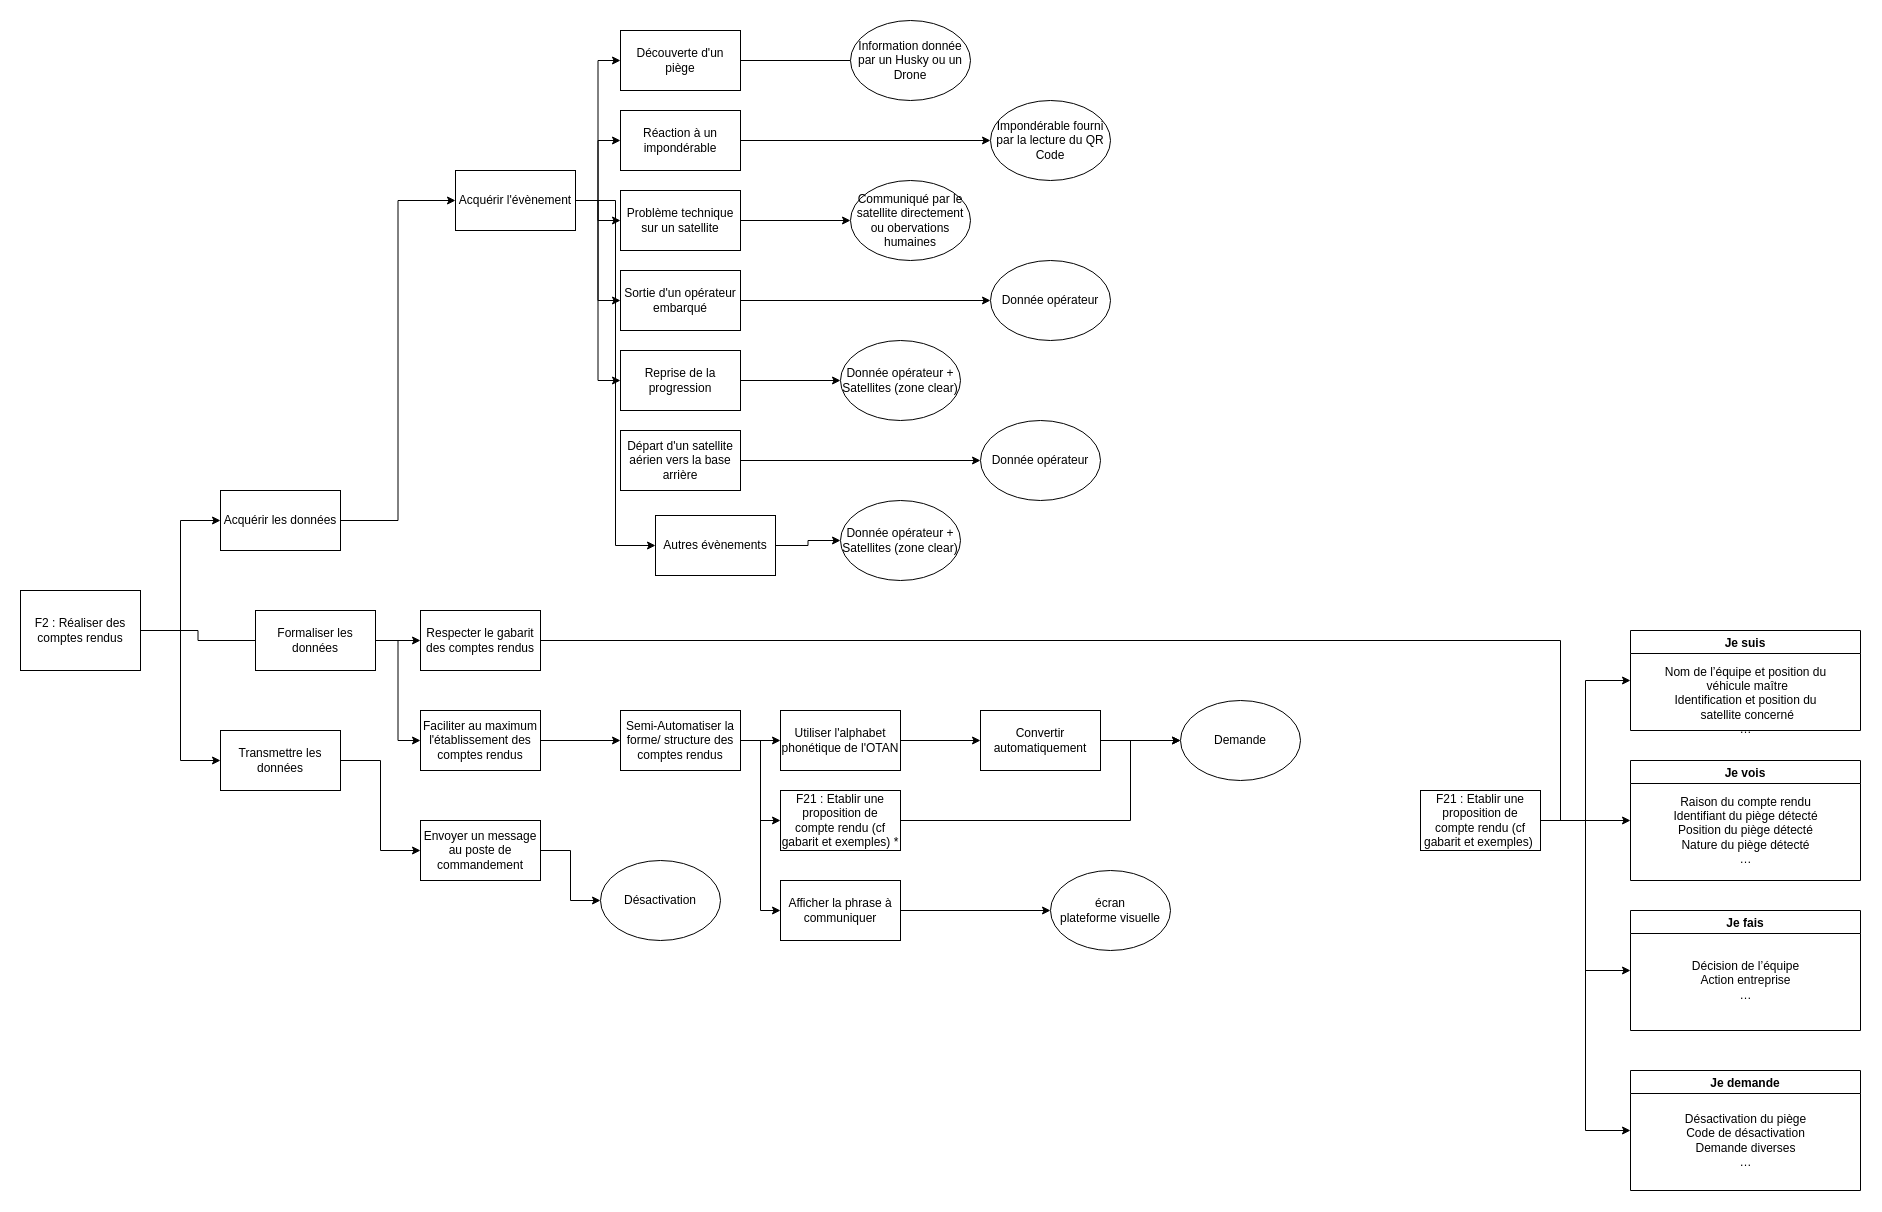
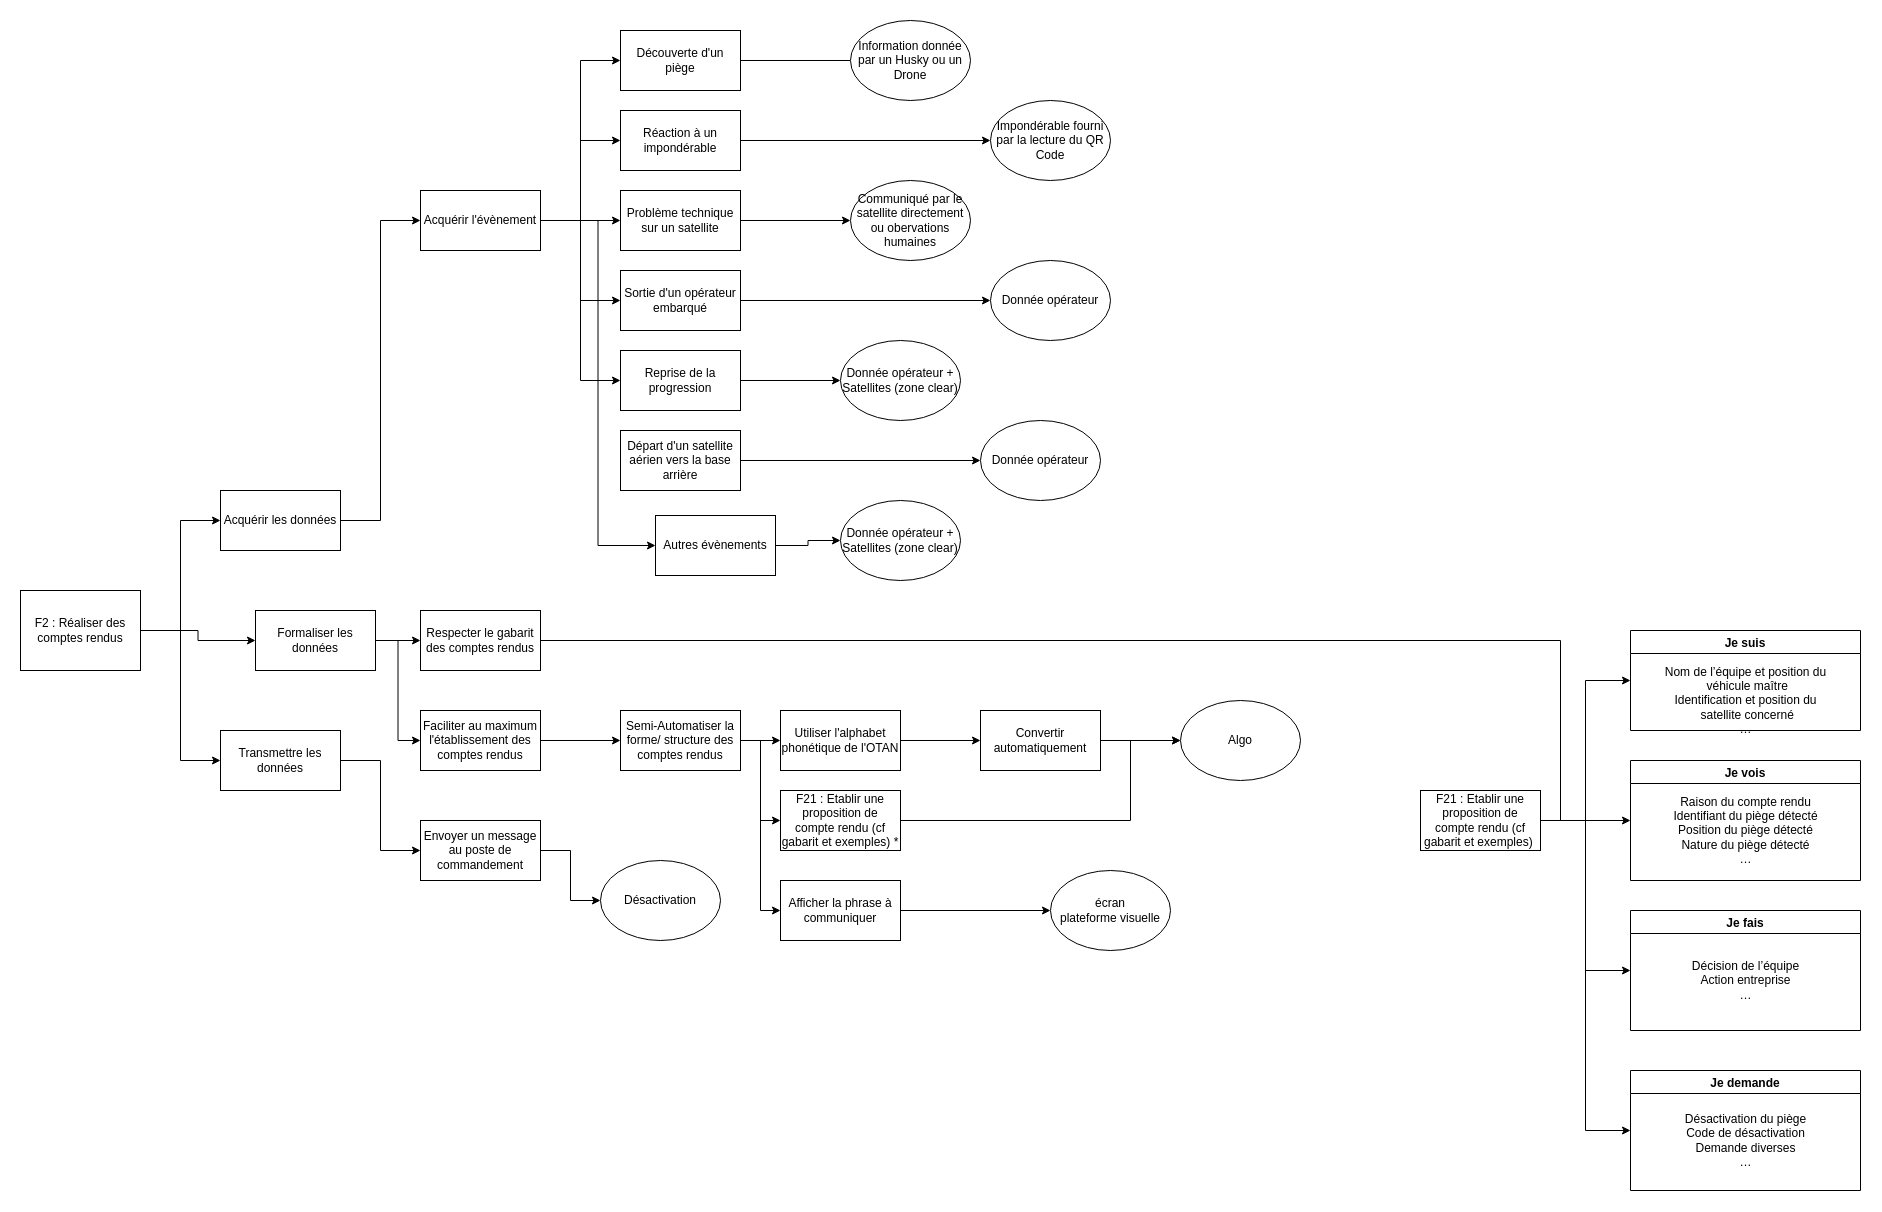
- <mxCell id="21" value="Acquérir l'évènement" style="rounded=0;whiteSpace=wrap;html=1;" parent="1" vertex="1"><mxGeometry x="455" y="170" width="120" height="60" as="geometry" /></mxCell>
+ <mxCell id="21" value="Acquérir l'évènement" style="rounded=0;whiteSpace=wrap;html=1;" parent="1" vertex="1"><mxGeometry x="420" y="190" width="120" height="60" as="geometry" /></mxCell>
- <mxCell id="3" style="edgeStyle=orthogonalEdgeStyle;rounded=0;orthogonalLoop=1;jettySize=auto;html=1;exitX=1;exitY=0.5;exitDx=0;exitDy=0;entryX=0;entryY=0.5;entryDx=0;entryDy=0;endArrow=none;" parent="1" source="5" target="10" edge="1"><mxGeometry relative="1" as="geometry" /></mxCell>
+ <mxCell id="3" style="edgeStyle=orthogonalEdgeStyle;rounded=0;orthogonalLoop=1;jettySize=auto;html=1;exitX=1;exitY=0.5;exitDx=0;exitDy=0;entryX=0;entryY=0.5;entryDx=0;entryDy=0;" parent="1" source="5" target="10" edge="1"><mxGeometry relative="1" as="geometry" /></mxCell>
- <mxCell id="58" value="Demande" style="ellipse;whiteSpace=wrap;html=1;" parent="1" vertex="1"><mxGeometry x="1180" y="700" width="120" height="80" as="geometry" /></mxCell>
+ <mxCell id="58" value="Algo" style="ellipse;whiteSpace=wrap;html=1;" parent="1" vertex="1"><mxGeometry x="1180" y="700" width="120" height="80" as="geometry" /></mxCell>
